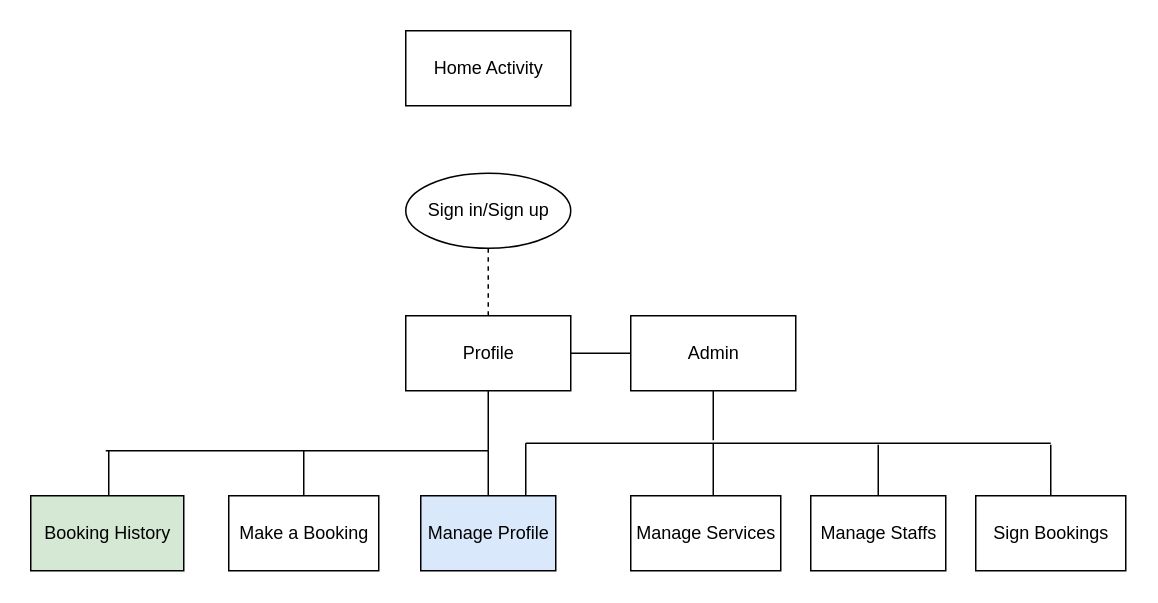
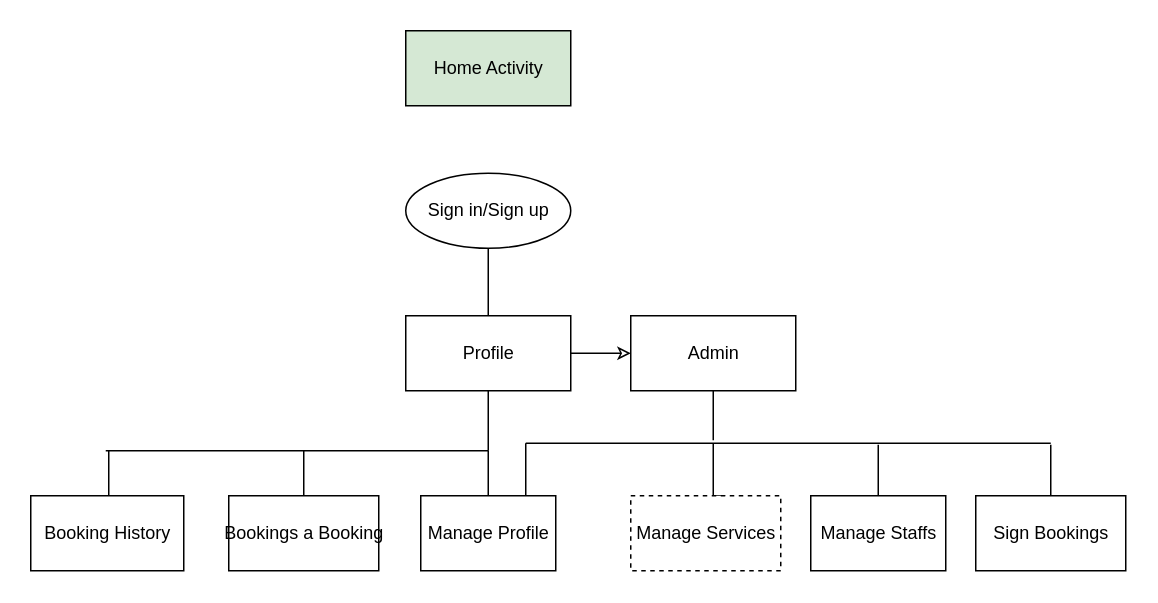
- <mxCell id="4" value="Home Activity" style="html=1;" vertex="1" parent="1"><mxGeometry x="270" y="20" width="110" height="50" as="geometry" /></mxCell>
+ <mxCell id="4" value="Home Activity" style="html=1;fillColor=#d5e8d4;" vertex="1" parent="1"><mxGeometry x="270" y="20" width="110" height="50" as="geometry" /></mxCell>
- <mxCell id="2" value="" style="edgeStyle=orthogonalEdgeStyle;rounded=0;orthogonalLoop=1;jettySize=auto;html=1;endArrow=none;endFill=0;dashed=1;" edge="1" parent="1" source="3" target="12"><mxGeometry relative="1" as="geometry" /></mxCell>
+ <mxCell id="2" value="" style="edgeStyle=orthogonalEdgeStyle;rounded=0;orthogonalLoop=1;jettySize=auto;html=1;endArrow=none;endFill=0;" edge="1" parent="1" source="3" target="12"><mxGeometry relative="1" as="geometry" /></mxCell>
- <mxCell id="10" value="" style="edgeStyle=orthogonalEdgeStyle;rounded=0;orthogonalLoop=1;jettySize=auto;html=1;endArrow=none;endFill=0;" edge="1" parent="1" source="12" target="14"><mxGeometry relative="1" as="geometry" /></mxCell>
+ <mxCell id="10" value="" style="edgeStyle=orthogonalEdgeStyle;rounded=0;orthogonalLoop=1;jettySize=auto;html=1;endArrow=classic;endFill=0;" edge="1" parent="1" source="12" target="14"><mxGeometry relative="1" as="geometry" /></mxCell>
- <mxCell id="9" value="Booking History" style="html=1;fillColor=#d5e8d4;" vertex="1" parent="1"><mxGeometry x="20" y="330" width="102" height="50" as="geometry" /></mxCell>
+ <mxCell id="9" value="Booking History" style="html=1;" vertex="1" parent="1"><mxGeometry x="20" y="330" width="102" height="50" as="geometry" /></mxCell>
- <mxCell id="15" value="Make a Booking" style="html=1;" vertex="1" parent="1"><mxGeometry x="152" y="330" width="100" height="50" as="geometry" /></mxCell>
+ <mxCell id="15" value="Bookings a Booking" style="html=1;" vertex="1" parent="1"><mxGeometry x="152" y="330" width="100" height="50" as="geometry" /></mxCell>
- <mxCell id="7" value="Manage Profile" style="html=1;fillColor=#dae8fc;" vertex="1" parent="1"><mxGeometry x="280" y="330" width="90" height="50" as="geometry" /></mxCell>
+ <mxCell id="7" value="Manage Profile" style="html=1;" vertex="1" parent="1"><mxGeometry x="280" y="330" width="90" height="50" as="geometry" /></mxCell>
- <mxCell id="6" value="Manage Services" style="html=1;" vertex="1" parent="1"><mxGeometry x="420" y="330" width="100" height="50" as="geometry" /></mxCell>
+ <mxCell id="6" value="Manage Services" style="html=1;dashed=1;" vertex="1" parent="1"><mxGeometry x="420" y="330" width="100" height="50" as="geometry" /></mxCell>
